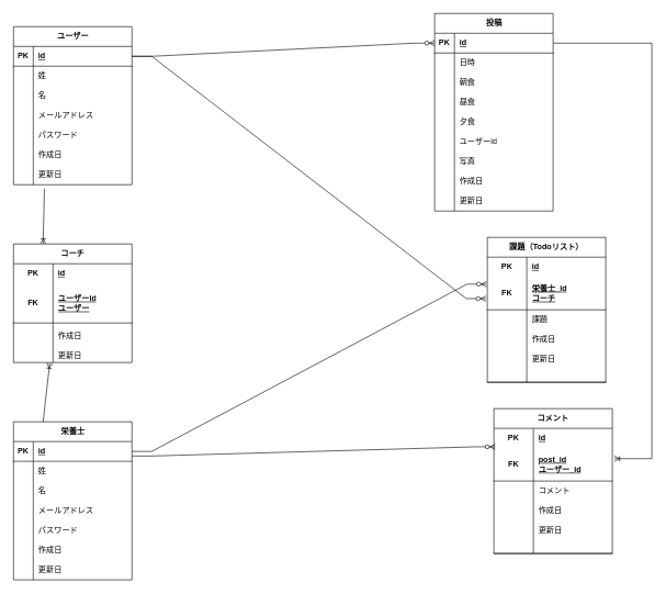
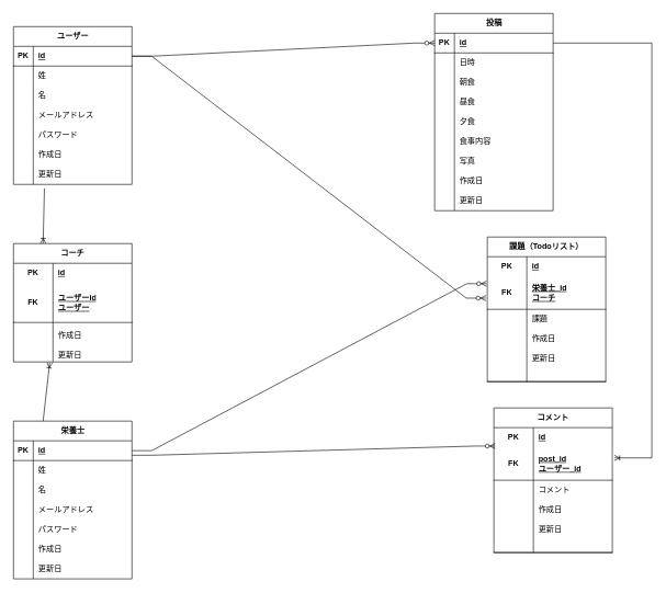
- <mxCell id="43" value="ユーザーid" style="shape=partialRectangle;connectable=0;fillColor=none;top=0;left=0;bottom=0;right=0;align=left;spacingLeft=6;overflow=hidden;whiteSpace=wrap;html=1;" vertex="1" parent="41"><mxGeometry x="30" width="150" height="30" as="geometry"><mxRectangle width="150" height="30" as="alternateBounds" /></mxGeometry></mxCell>
+ <mxCell id="43" value="食事内容" style="shape=partialRectangle;connectable=0;fillColor=none;top=0;left=0;bottom=0;right=0;align=left;spacingLeft=6;overflow=hidden;whiteSpace=wrap;html=1;" vertex="1" parent="41"><mxGeometry x="30" width="150" height="30" as="geometry"><mxRectangle width="150" height="30" as="alternateBounds" /></mxGeometry></mxCell>
